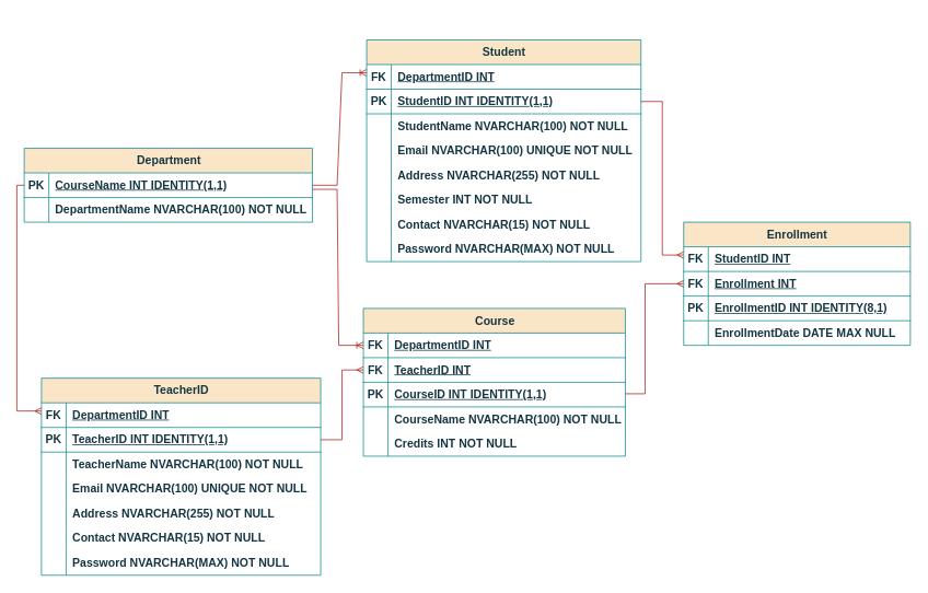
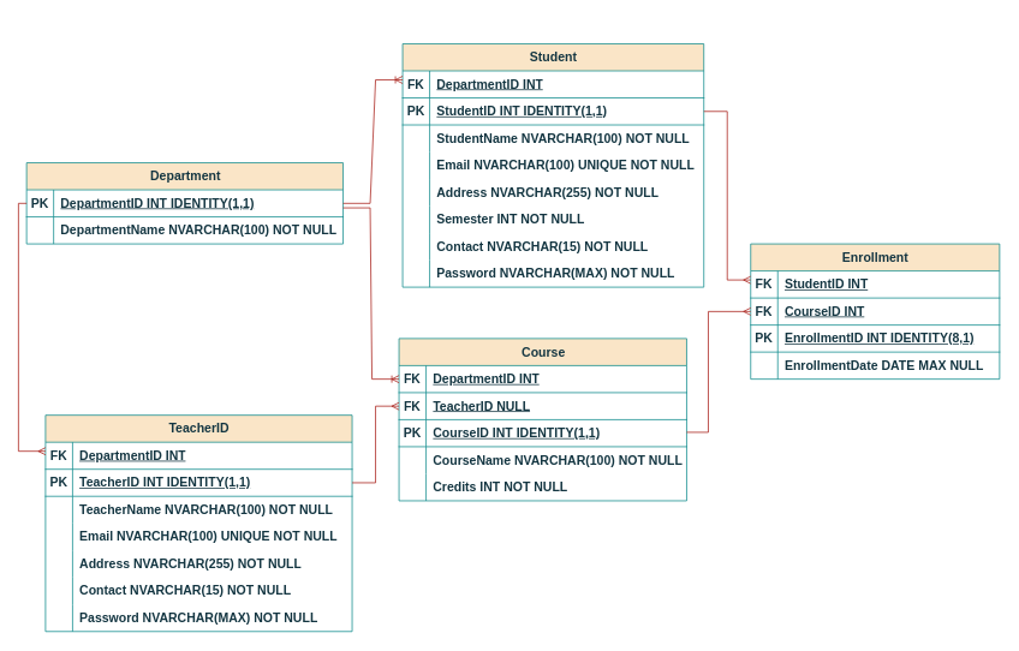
- <mxCell id="5" value="CourseName INT  IDENTITY(1,1)" style="shape=partialRectangle;overflow=hidden;connectable=0;fillColor=none;align=left;strokeColor=#0F8B8D;top=0;left=0;bottom=0;right=0;spacingLeft=6;fontStyle=5;labelBackgroundColor=none;fontColor=#143642;fontSize=14;labelBorderColor=none;textShadow=0;html=1;rounded=0;" vertex="1" parent="3"><mxGeometry x="30" width="321" height="30" as="geometry"><mxRectangle width="321" height="30" as="alternateBounds" /></mxGeometry></mxCell>
+ <mxCell id="5" value="DepartmentID INT  IDENTITY(1,1)" style="shape=partialRectangle;overflow=hidden;connectable=0;fillColor=none;align=left;strokeColor=#0F8B8D;top=0;left=0;bottom=0;right=0;spacingLeft=6;fontStyle=5;labelBackgroundColor=none;fontColor=#143642;fontSize=14;labelBorderColor=none;textShadow=0;html=1;rounded=0;" vertex="1" parent="3"><mxGeometry x="30" width="321" height="30" as="geometry"><mxRectangle width="321" height="30" as="alternateBounds" /></mxGeometry></mxCell>
- <mxCell id="78" value="Enrollment INT" style="shape=partialRectangle;overflow=hidden;connectable=0;fillColor=none;align=left;strokeColor=#0F8B8D;top=0;left=0;bottom=0;right=0;spacingLeft=6;fontStyle=5;labelBackgroundColor=none;fontColor=#143642;fontSize=14;labelBorderColor=none;textShadow=0;html=1;rounded=0;" vertex="1" parent="76"><mxGeometry x="30" width="246" height="30" as="geometry"><mxRectangle width="246" height="30" as="alternateBounds" /></mxGeometry></mxCell>
+ <mxCell id="78" value="CourseID INT" style="shape=partialRectangle;overflow=hidden;connectable=0;fillColor=none;align=left;strokeColor=#0F8B8D;top=0;left=0;bottom=0;right=0;spacingLeft=6;fontStyle=5;labelBackgroundColor=none;fontColor=#143642;fontSize=14;labelBorderColor=none;textShadow=0;html=1;rounded=0;" vertex="1" parent="76"><mxGeometry x="30" width="246" height="30" as="geometry"><mxRectangle width="246" height="30" as="alternateBounds" /></mxGeometry></mxCell>
- <mxCell id="62" value="TeacherID INT" style="shape=partialRectangle;overflow=hidden;connectable=0;fillColor=none;align=left;strokeColor=#0F8B8D;top=0;left=0;bottom=0;right=0;spacingLeft=6;fontStyle=5;labelBackgroundColor=none;fontColor=#143642;fontSize=14;labelBorderColor=none;textShadow=0;html=1;rounded=0;" vertex="1" parent="60"><mxGeometry x="30" width="289" height="30" as="geometry"><mxRectangle width="289" height="30" as="alternateBounds" /></mxGeometry></mxCell>
+ <mxCell id="62" value="TeacherID NULL" style="shape=partialRectangle;overflow=hidden;connectable=0;fillColor=none;align=left;strokeColor=#0F8B8D;top=0;left=0;bottom=0;right=0;spacingLeft=6;fontStyle=5;labelBackgroundColor=none;fontColor=#143642;fontSize=14;labelBorderColor=none;textShadow=0;html=1;rounded=0;" vertex="1" parent="60"><mxGeometry x="30" width="289" height="30" as="geometry"><mxRectangle width="289" height="30" as="alternateBounds" /></mxGeometry></mxCell>
